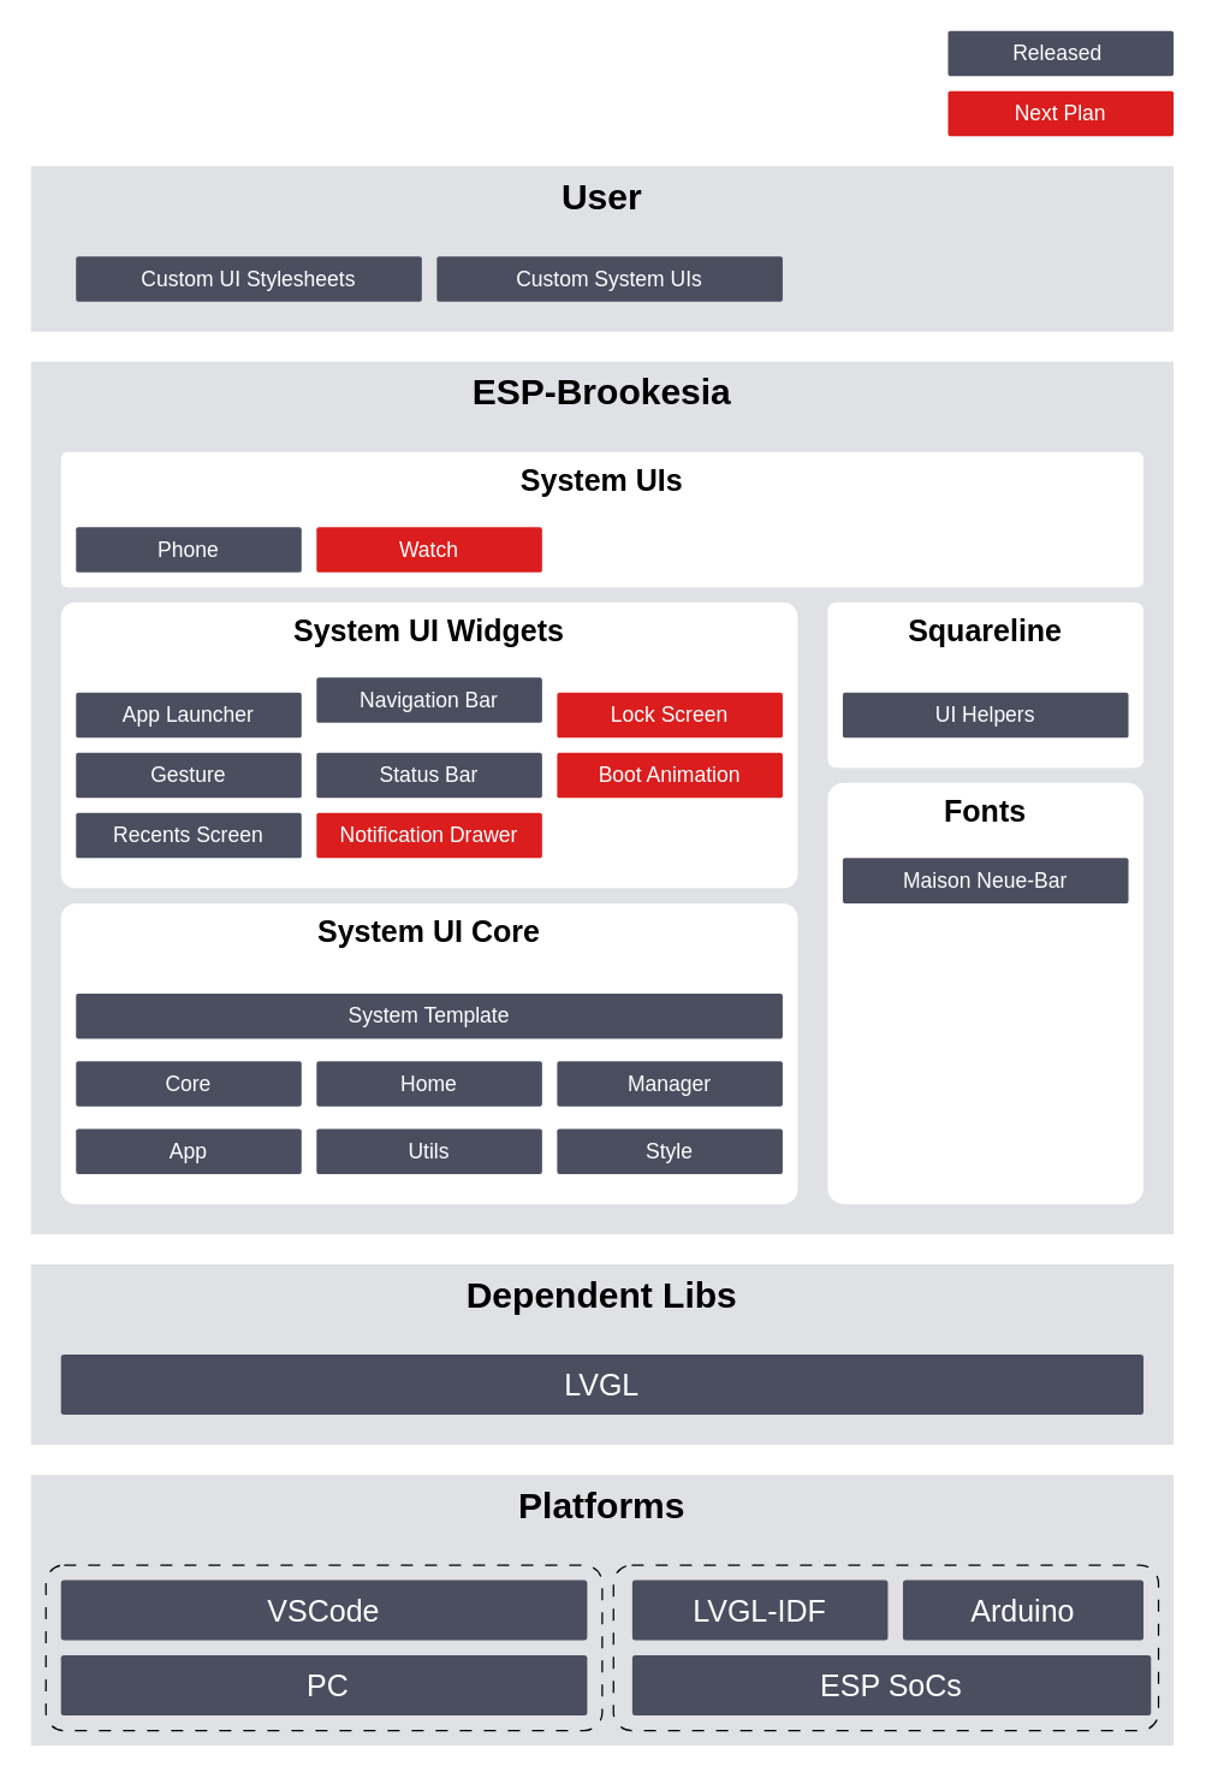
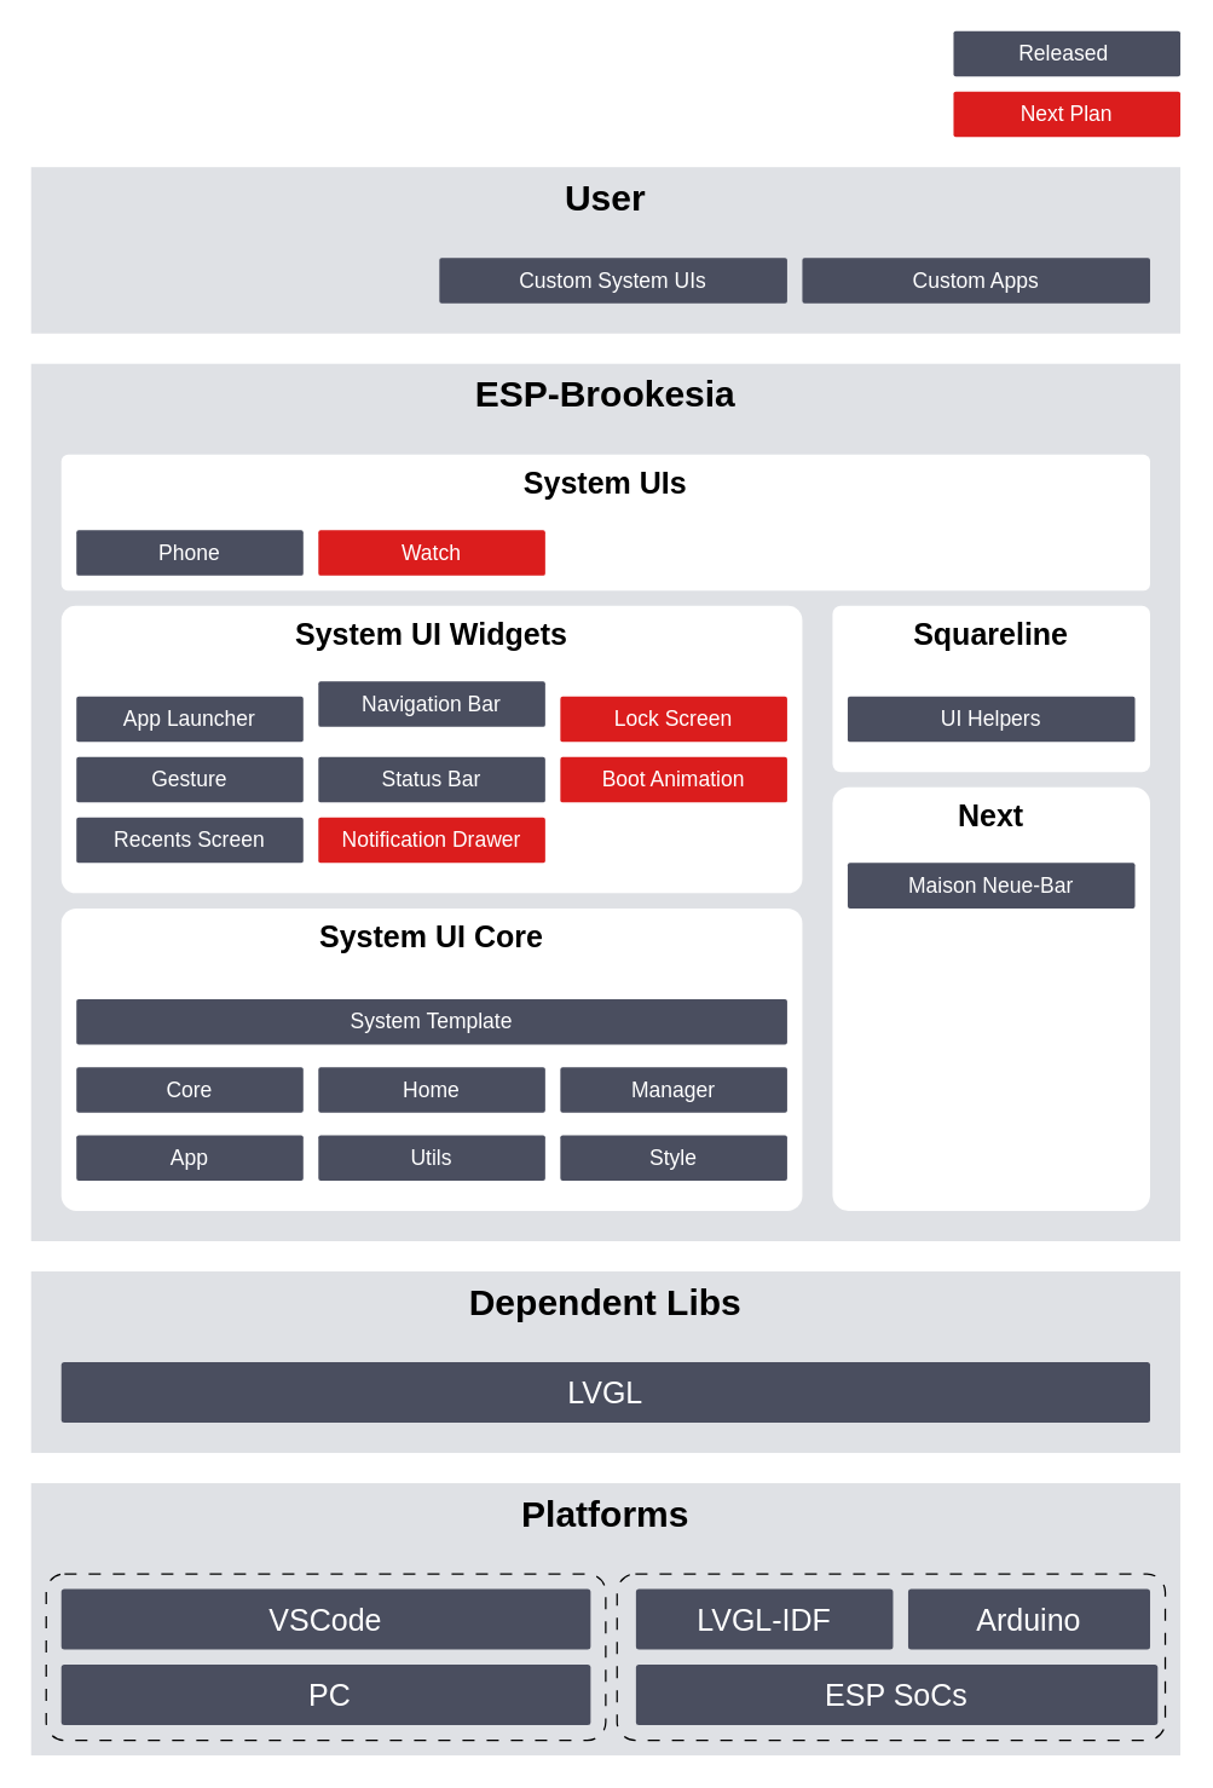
- <mxCell id="39" value="&lt;font style=&quot;&quot; color=&quot;#ffffff&quot;&gt;Custom UI Stylesheets&lt;/font&gt;" style="rounded=1;whiteSpace=wrap;html=1;verticalAlign=middle;fillColor=#4A4E5F;strokeColor=none;fontColor=#000000;fontSize=14;gradientColor=none;arcSize=5;strokeWidth=2;movable=1;resizable=1;rotatable=1;deletable=1;editable=1;connectable=1;" parent="1" vertex="1"><mxGeometry x="50" y="170" width="230" height="30" as="geometry" /></mxCell>
+ <mxCell id="40" value="&lt;font style=&quot;&quot; color=&quot;#ffffff&quot;&gt;Custom Apps&lt;/font&gt;" style="rounded=1;whiteSpace=wrap;html=1;verticalAlign=middle;fillColor=#4A4E5F;strokeColor=none;fontColor=#000000;fontSize=14;gradientColor=none;arcSize=5;strokeWidth=2;movable=1;resizable=1;rotatable=1;deletable=1;editable=1;connectable=1;" parent="1" vertex="1"><mxGeometry x="530" y="170" width="230" height="30" as="geometry" /></mxCell>
- <mxCell id="34" value="&lt;font style=&quot;font-size: 20px;&quot;&gt;&lt;b&gt;Fonts&lt;/b&gt;&lt;/font&gt;" style="rounded=1;whiteSpace=wrap;html=1;verticalAlign=top;fillColor=#FFFFFF;strokeColor=none;fontColor=#000000;fontSize=14;gradientColor=none;arcSize=5;strokeWidth=2;movable=1;resizable=1;rotatable=1;deletable=1;editable=1;connectable=1;" parent="33" vertex="1"><mxGeometry y="20" width="210" height="280" as="geometry" /></mxCell>
+ <mxCell id="34" value="&lt;font style=&quot;font-size: 20px;&quot;&gt;&lt;b&gt;Next&lt;/b&gt;&lt;/font&gt;" style="rounded=1;whiteSpace=wrap;html=1;verticalAlign=top;fillColor=#FFFFFF;strokeColor=none;fontColor=#000000;fontSize=14;gradientColor=none;arcSize=5;strokeWidth=2;movable=1;resizable=1;rotatable=1;deletable=1;editable=1;connectable=1;" parent="33" vertex="1"><mxGeometry y="20" width="210" height="280" as="geometry" /></mxCell>
